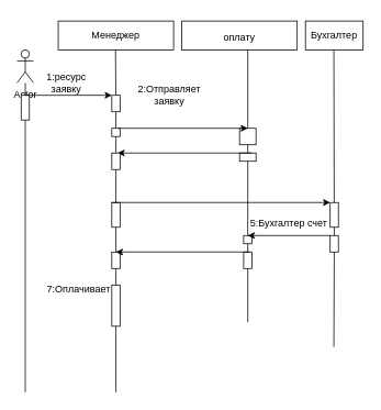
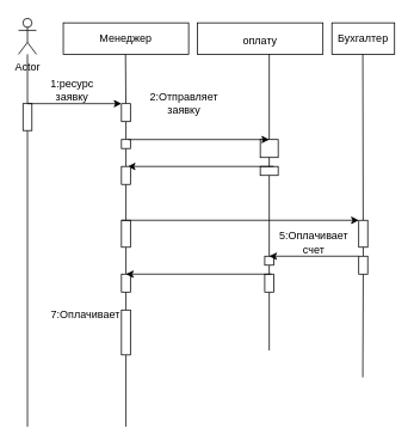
- <mxCell id="2" value="Actor" style="shape=umlActor;verticalLabelPosition=bottom;verticalAlign=top;html=1;outlineConnect=0;" vertex="1" parent="1"><mxGeometry x="20" y="60" width="20" height="40" as="geometry" /></mxCell>
+ <mxCell id="2" value="Actor" style="shape=umlActor;verticalLabelPosition=bottom;verticalAlign=top;html=1;outlineConnect=0;" vertex="1" parent="1"><mxGeometry x="20" y="20" width="20" height="40" as="geometry" /></mxCell>
- <mxCell id="32" value="5:Бухгалтер счет" style="text;strokeColor=none;align=center;fillColor=none;html=1;verticalAlign=middle;whiteSpace=wrap;rounded=0;" vertex="1" parent="1"><mxGeometry x="300" y="255" width="100" height="30" as="geometry" /></mxCell>
+ <mxCell id="32" value="5:Оплачивает счет" style="text;strokeColor=none;align=center;fillColor=none;html=1;verticalAlign=middle;whiteSpace=wrap;rounded=0;" vertex="1" parent="1"><mxGeometry x="300" y="255" width="100" height="30" as="geometry" /></mxCell>
